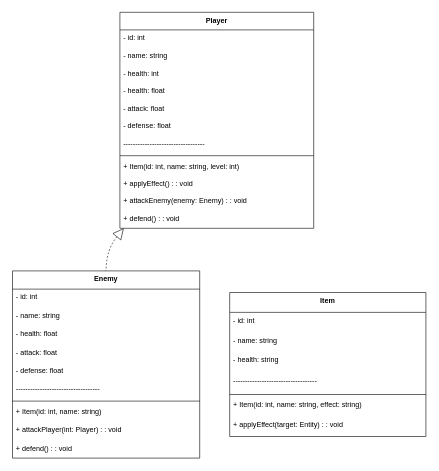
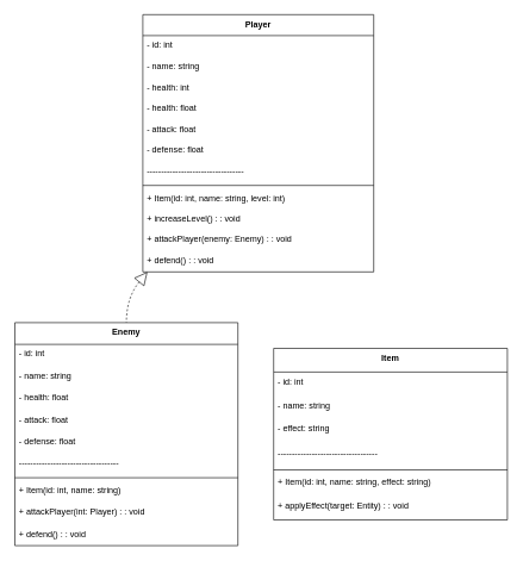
- <mxCell id="12" value="+ applyEffect() : : void" style="text;strokeColor=none;fillColor=none;align=left;verticalAlign=top;spacingLeft=4;spacingRight=4;overflow=hidden;rotatable=0;points=[[0,0.5],[1,0.5]];portConstraint=eastwest;" vertex="1" parent="2"><mxGeometry y="272" width="323" height="29" as="geometry" /></mxCell>
+ <mxCell id="12" value="+ increaseLevel() : : void" style="text;strokeColor=none;fillColor=none;align=left;verticalAlign=top;spacingLeft=4;spacingRight=4;overflow=hidden;rotatable=0;points=[[0,0.5],[1,0.5]];portConstraint=eastwest;" vertex="1" parent="2"><mxGeometry y="272" width="323" height="29" as="geometry" /></mxCell>
- <mxCell id="13" value="+ attackEnemy(enemy: Enemy) : : void" style="text;strokeColor=none;fillColor=none;align=left;verticalAlign=top;spacingLeft=4;spacingRight=4;overflow=hidden;rotatable=0;points=[[0,0.5],[1,0.5]];portConstraint=eastwest;" vertex="1" parent="2"><mxGeometry y="301" width="323" height="29" as="geometry" /></mxCell>
+ <mxCell id="13" value="+ attackPlayer(enemy: Enemy) : : void" style="text;strokeColor=none;fillColor=none;align=left;verticalAlign=top;spacingLeft=4;spacingRight=4;overflow=hidden;rotatable=0;points=[[0,0.5],[1,0.5]];portConstraint=eastwest;" vertex="1" parent="2"><mxGeometry y="301" width="323" height="29" as="geometry" /></mxCell>
- <mxCell id="29" value="- health: string" style="text;strokeColor=none;fillColor=none;align=left;verticalAlign=top;spacingLeft=4;spacingRight=4;overflow=hidden;rotatable=0;points=[[0,0.5],[1,0.5]];portConstraint=eastwest;" vertex="1" parent="26"><mxGeometry y="99" width="327" height="33" as="geometry" /></mxCell>
+ <mxCell id="29" value="- effect: string" style="text;strokeColor=none;fillColor=none;align=left;verticalAlign=top;spacingLeft=4;spacingRight=4;overflow=hidden;rotatable=0;points=[[0,0.5],[1,0.5]];portConstraint=eastwest;" vertex="1" parent="26"><mxGeometry y="99" width="327" height="33" as="geometry" /></mxCell>
